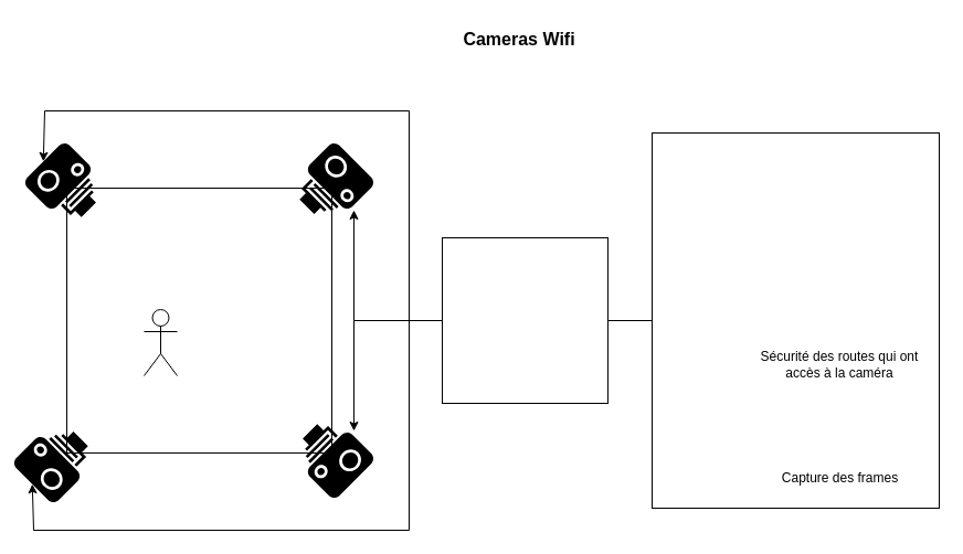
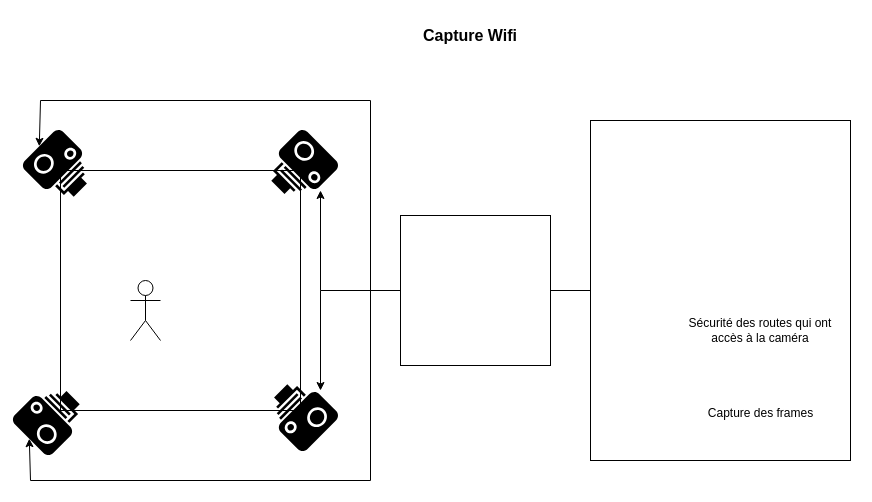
- <mxCell id="21" value="&lt;b&gt;&lt;font style=&quot;font-size: 16px;&quot;&gt;Cameras Wifi&lt;/font&gt;&lt;/b&gt;" style="text;html=1;align=center;verticalAlign=middle;whiteSpace=wrap;rounded=0;" vertex="1" parent="1"><mxGeometry x="410" y="20" width="120" height="30" as="geometry" /></mxCell>
+ <mxCell id="21" value="&lt;b&gt;&lt;font style=&quot;font-size: 16px;&quot;&gt;Capture Wifi&lt;/font&gt;&lt;/b&gt;" style="text;html=1;align=center;verticalAlign=middle;whiteSpace=wrap;rounded=0;" vertex="1" parent="1"><mxGeometry x="410" y="20" width="120" height="30" as="geometry" /></mxCell>
- <mxCell id="20" value="Capture des frames" style="text;html=1;align=center;verticalAlign=middle;whiteSpace=wrap;rounded=0;" vertex="1" parent="1"><mxGeometry x="692.5" y="418" width="135" height="30" as="geometry" /></mxCell>
+ <mxCell id="20" value="Capture des frames" style="text;html=1;align=center;verticalAlign=middle;whiteSpace=wrap;rounded=0;" vertex="1" parent="1"><mxGeometry x="692.5" y="398" width="135" height="30" as="geometry" /></mxCell>
